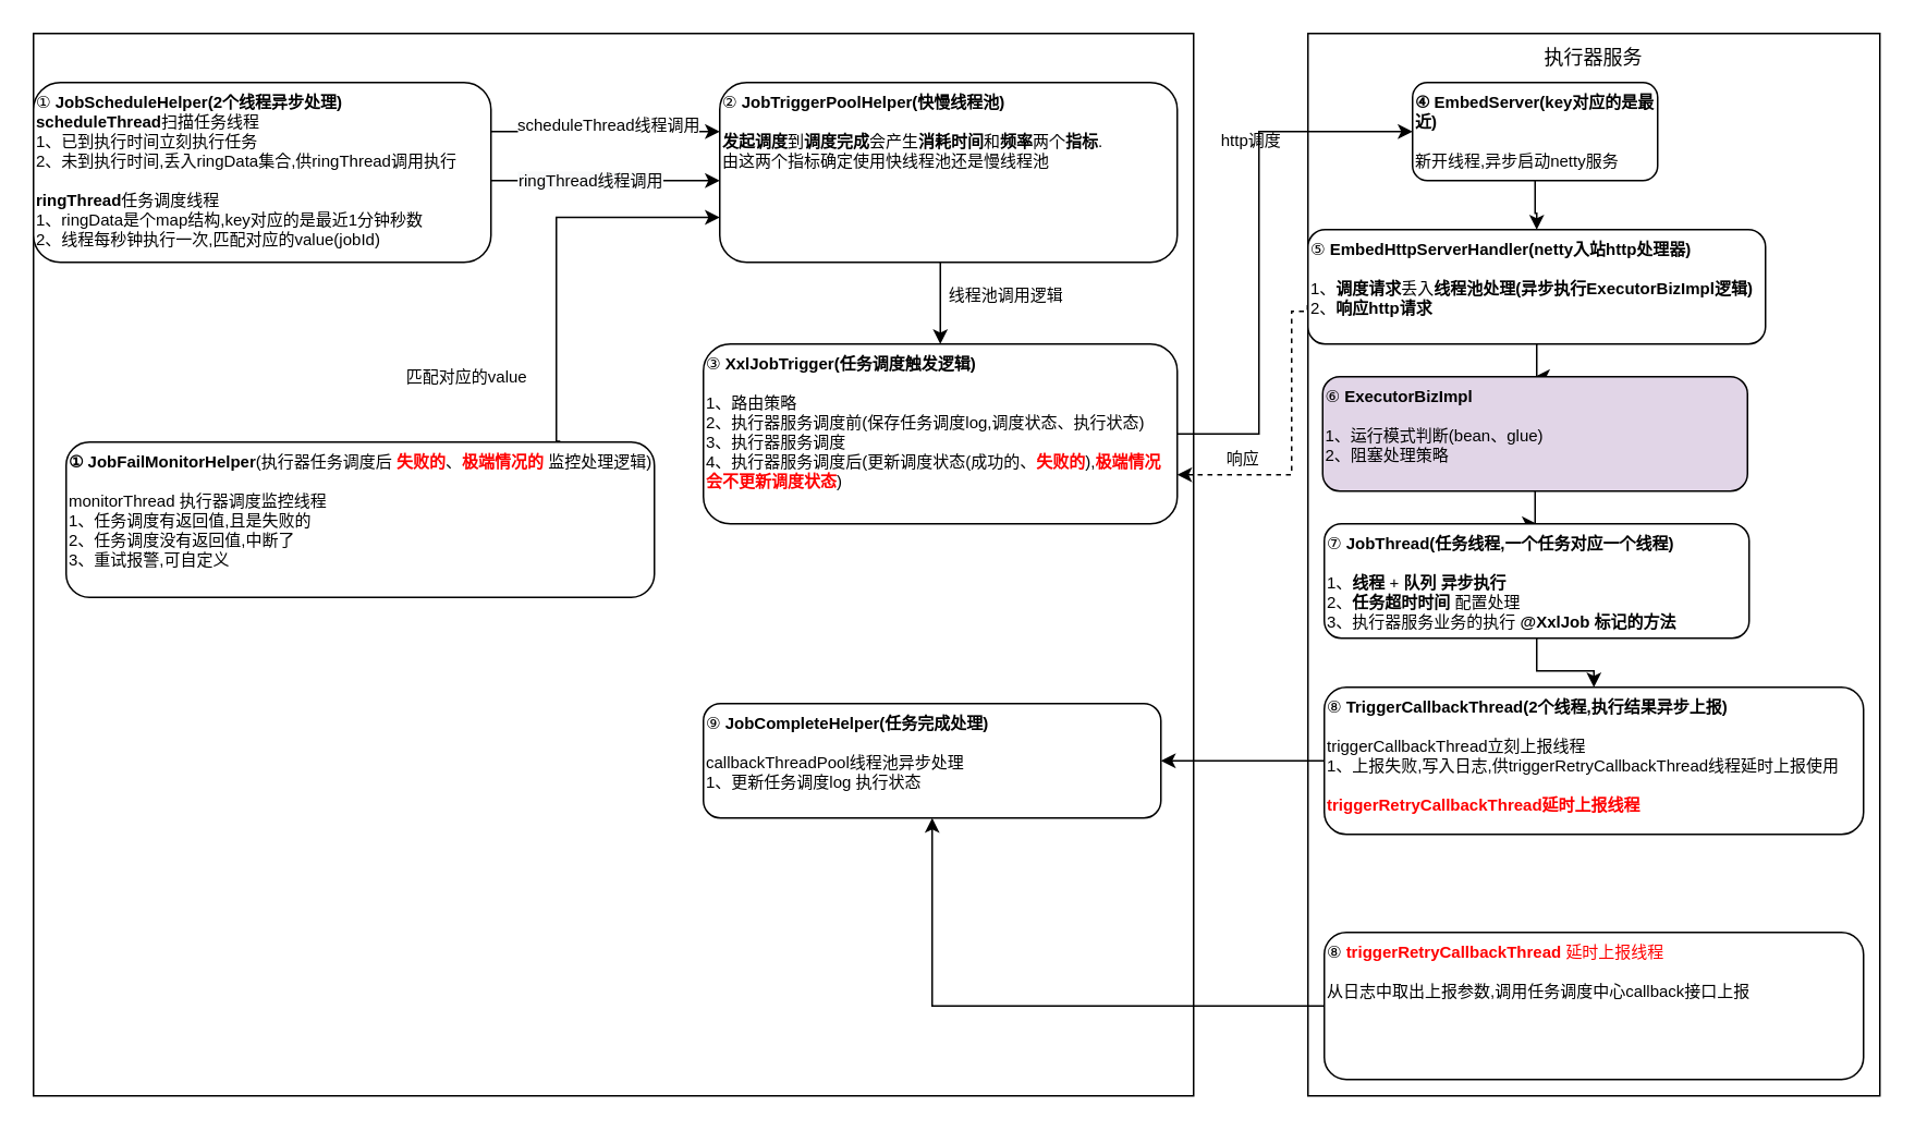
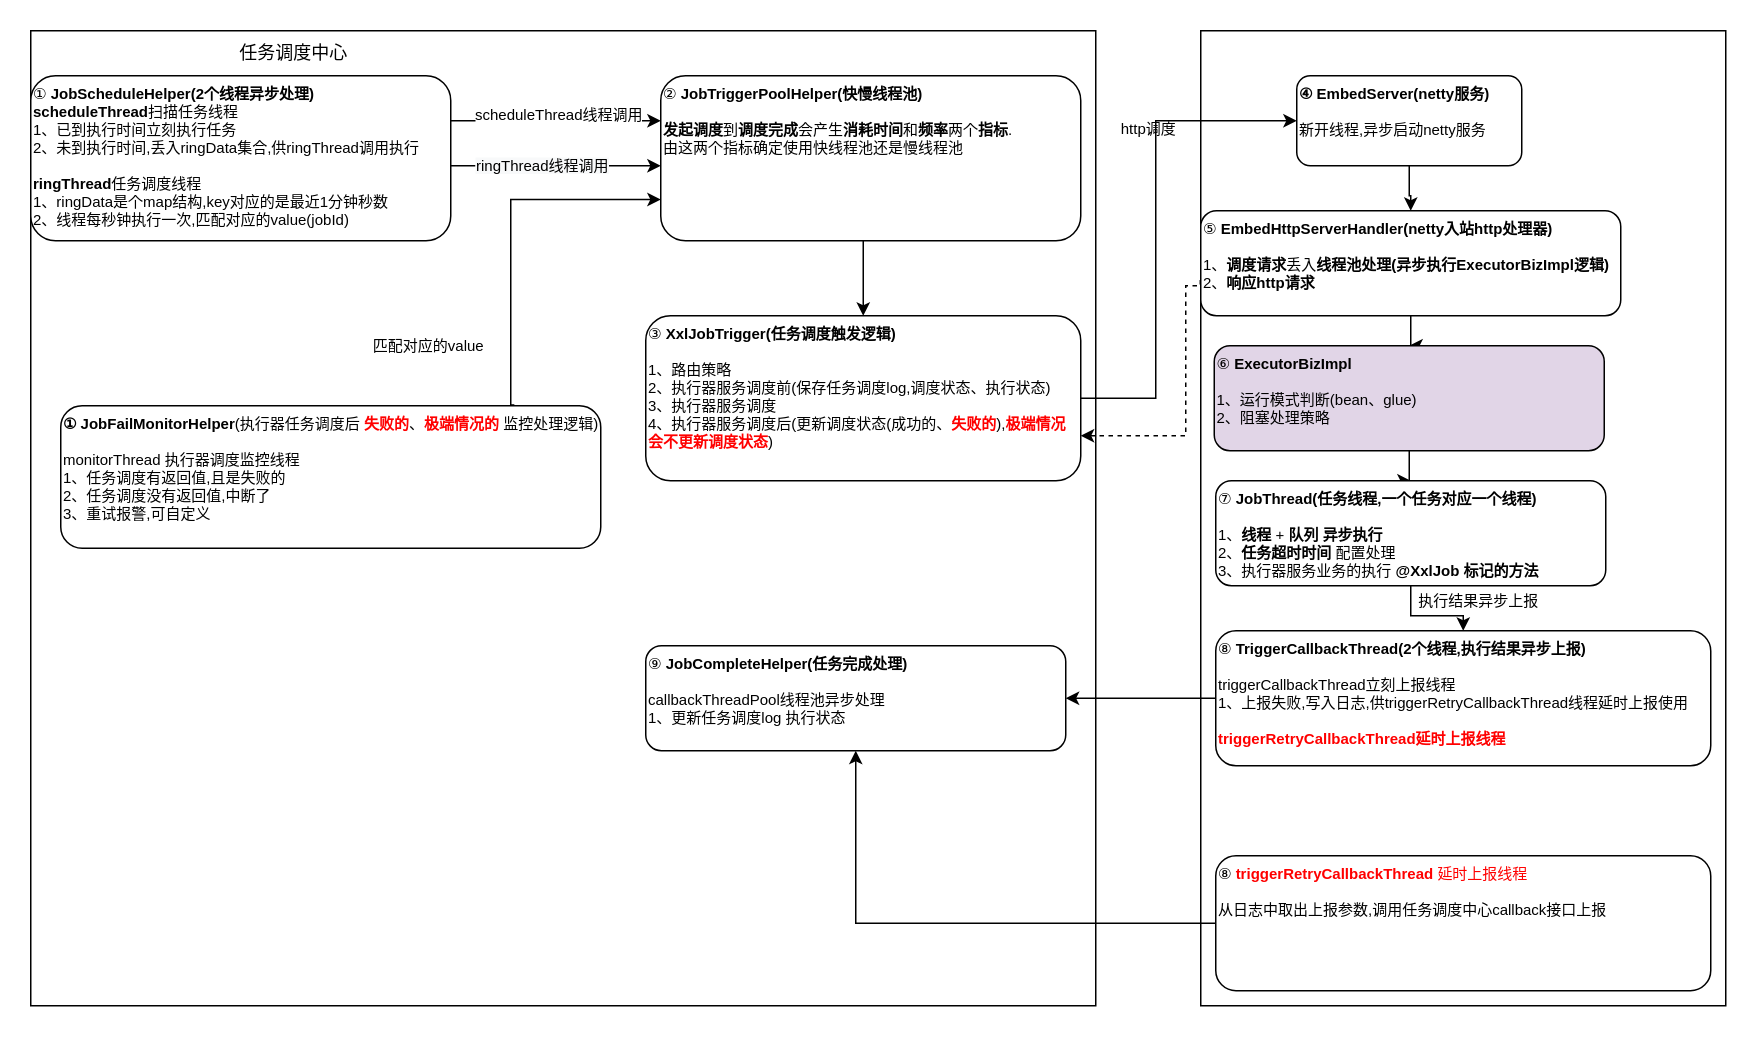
+ <mxCell id="4" value="任务调度中心" style="text;html=1;strokeColor=none;fillColor=none;align=center;verticalAlign=middle;whiteSpace=wrap;rounded=0;" vertex="1" parent="1"><mxGeometry x="157.5" width="75" height="30" as="geometry" y="20" /></mxCell>
- <mxCell id="5" value="执行器服务" style="text;html=1;strokeColor=none;fillColor=none;align=center;verticalAlign=middle;whiteSpace=wrap;rounded=0;" vertex="1" parent="1"><mxGeometry x="935" width="80" height="30" as="geometry" y="20" /></mxCell>
- <mxCell id="17" value="&lt;b&gt;④ EmbedServer&lt;/b&gt;&lt;b style=&quot;font-size: 10px&quot;&gt;(key对应的是最近)&lt;/b&gt;&lt;br&gt;&lt;br&gt;新开线程,异步启动netty服务" style="rounded=1;whiteSpace=wrap;html=1;align=left;horizontal=1;verticalAlign=top;fontSize=10;" vertex="1" parent="1"><mxGeometry x="864" y="50" width="150" height="60" as="geometry" /></mxCell>
+ <mxCell id="17" value="&lt;b&gt;④ EmbedServer&lt;/b&gt;&lt;b style=&quot;font-size: 10px&quot;&gt;(netty服务)&lt;/b&gt;&lt;br&gt;&lt;br&gt;新开线程,异步启动netty服务" style="rounded=1;whiteSpace=wrap;html=1;align=left;horizontal=1;verticalAlign=top;fontSize=10;" vertex="1" parent="1"><mxGeometry x="864" y="50" width="150" height="60" as="geometry" /></mxCell>
- <mxCell id="15" value="线程池调用逻辑" style="text;html=1;align=center;verticalAlign=middle;resizable=0;points=[];autosize=1;strokeColor=none;fillColor=none;fontSize=10;" vertex="1" parent="1"><mxGeometry x="570" y="170" width="90" height="20" as="geometry" /></mxCell>
- <mxCell id="30" value="&lt;font color=&quot;#000000&quot;&gt;响应&lt;/font&gt;" style="text;html=1;align=center;verticalAlign=middle;resizable=0;points=[];autosize=1;strokeColor=none;fillColor=none;fontSize=10;fontColor=#FF0000;" vertex="1" parent="1"><mxGeometry x="740" y="270" width="40" height="20" as="geometry" /></mxCell>
+ <mxCell id="28" value="执行结果异步上报" style="text;html=1;align=center;verticalAlign=middle;resizable=0;points=[];autosize=1;strokeColor=none;fillColor=none;fontSize=10;" vertex="1" parent="1"><mxGeometry x="935" y="390" width="100" height="20" as="geometry" /></mxCell>
